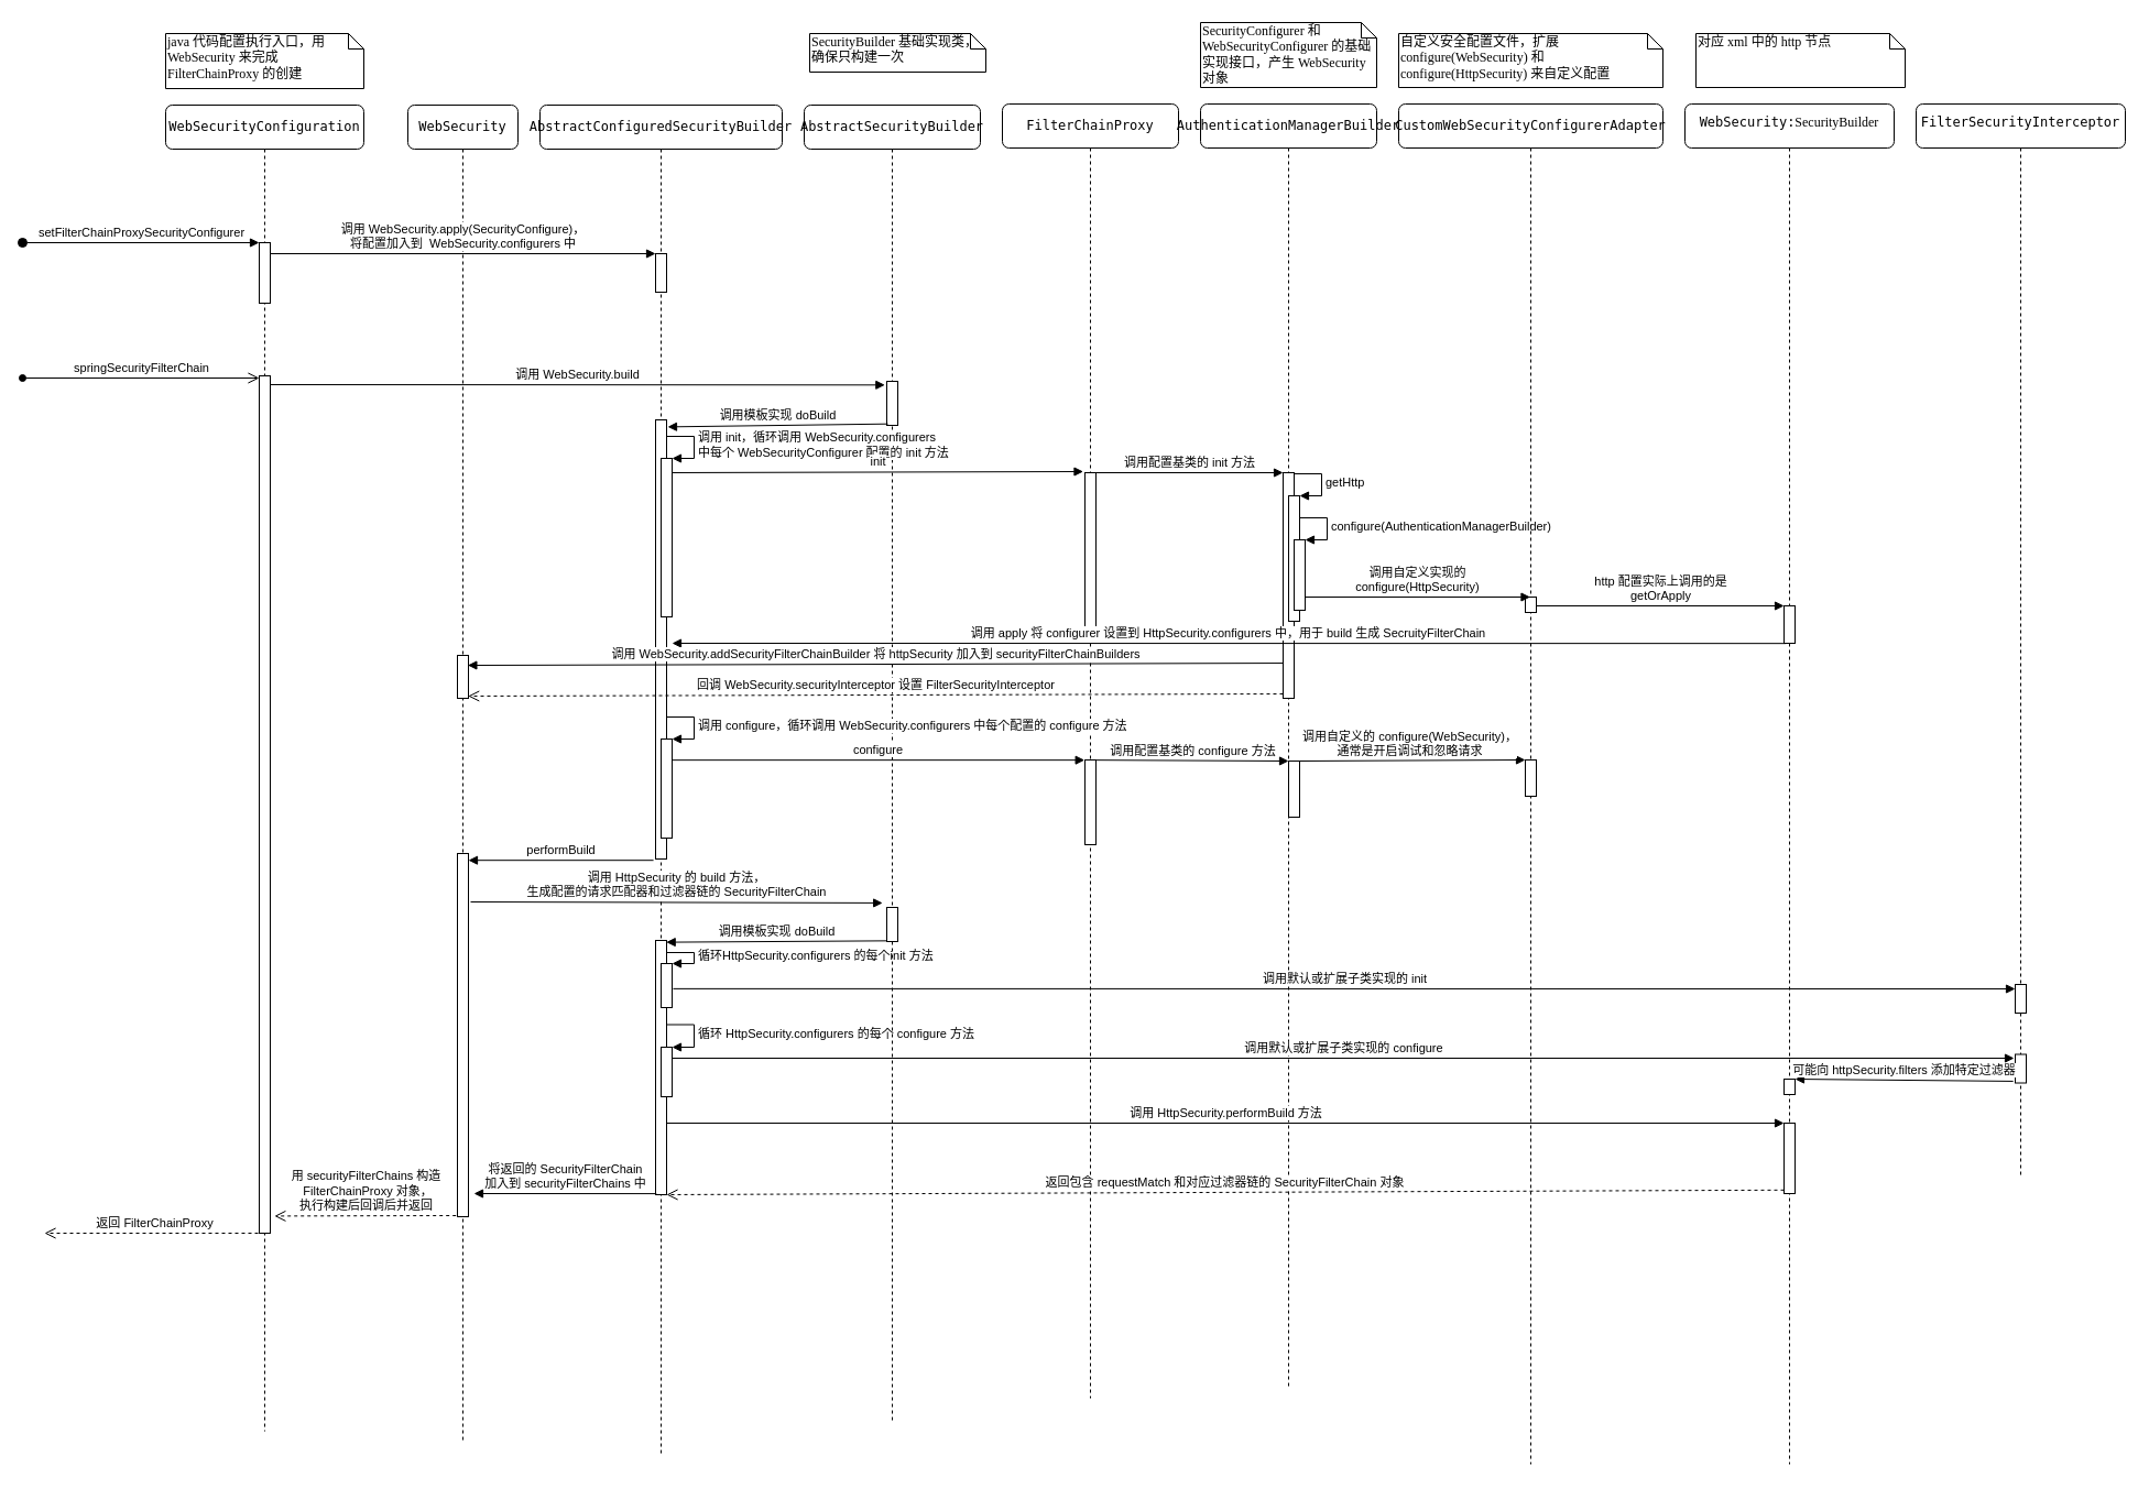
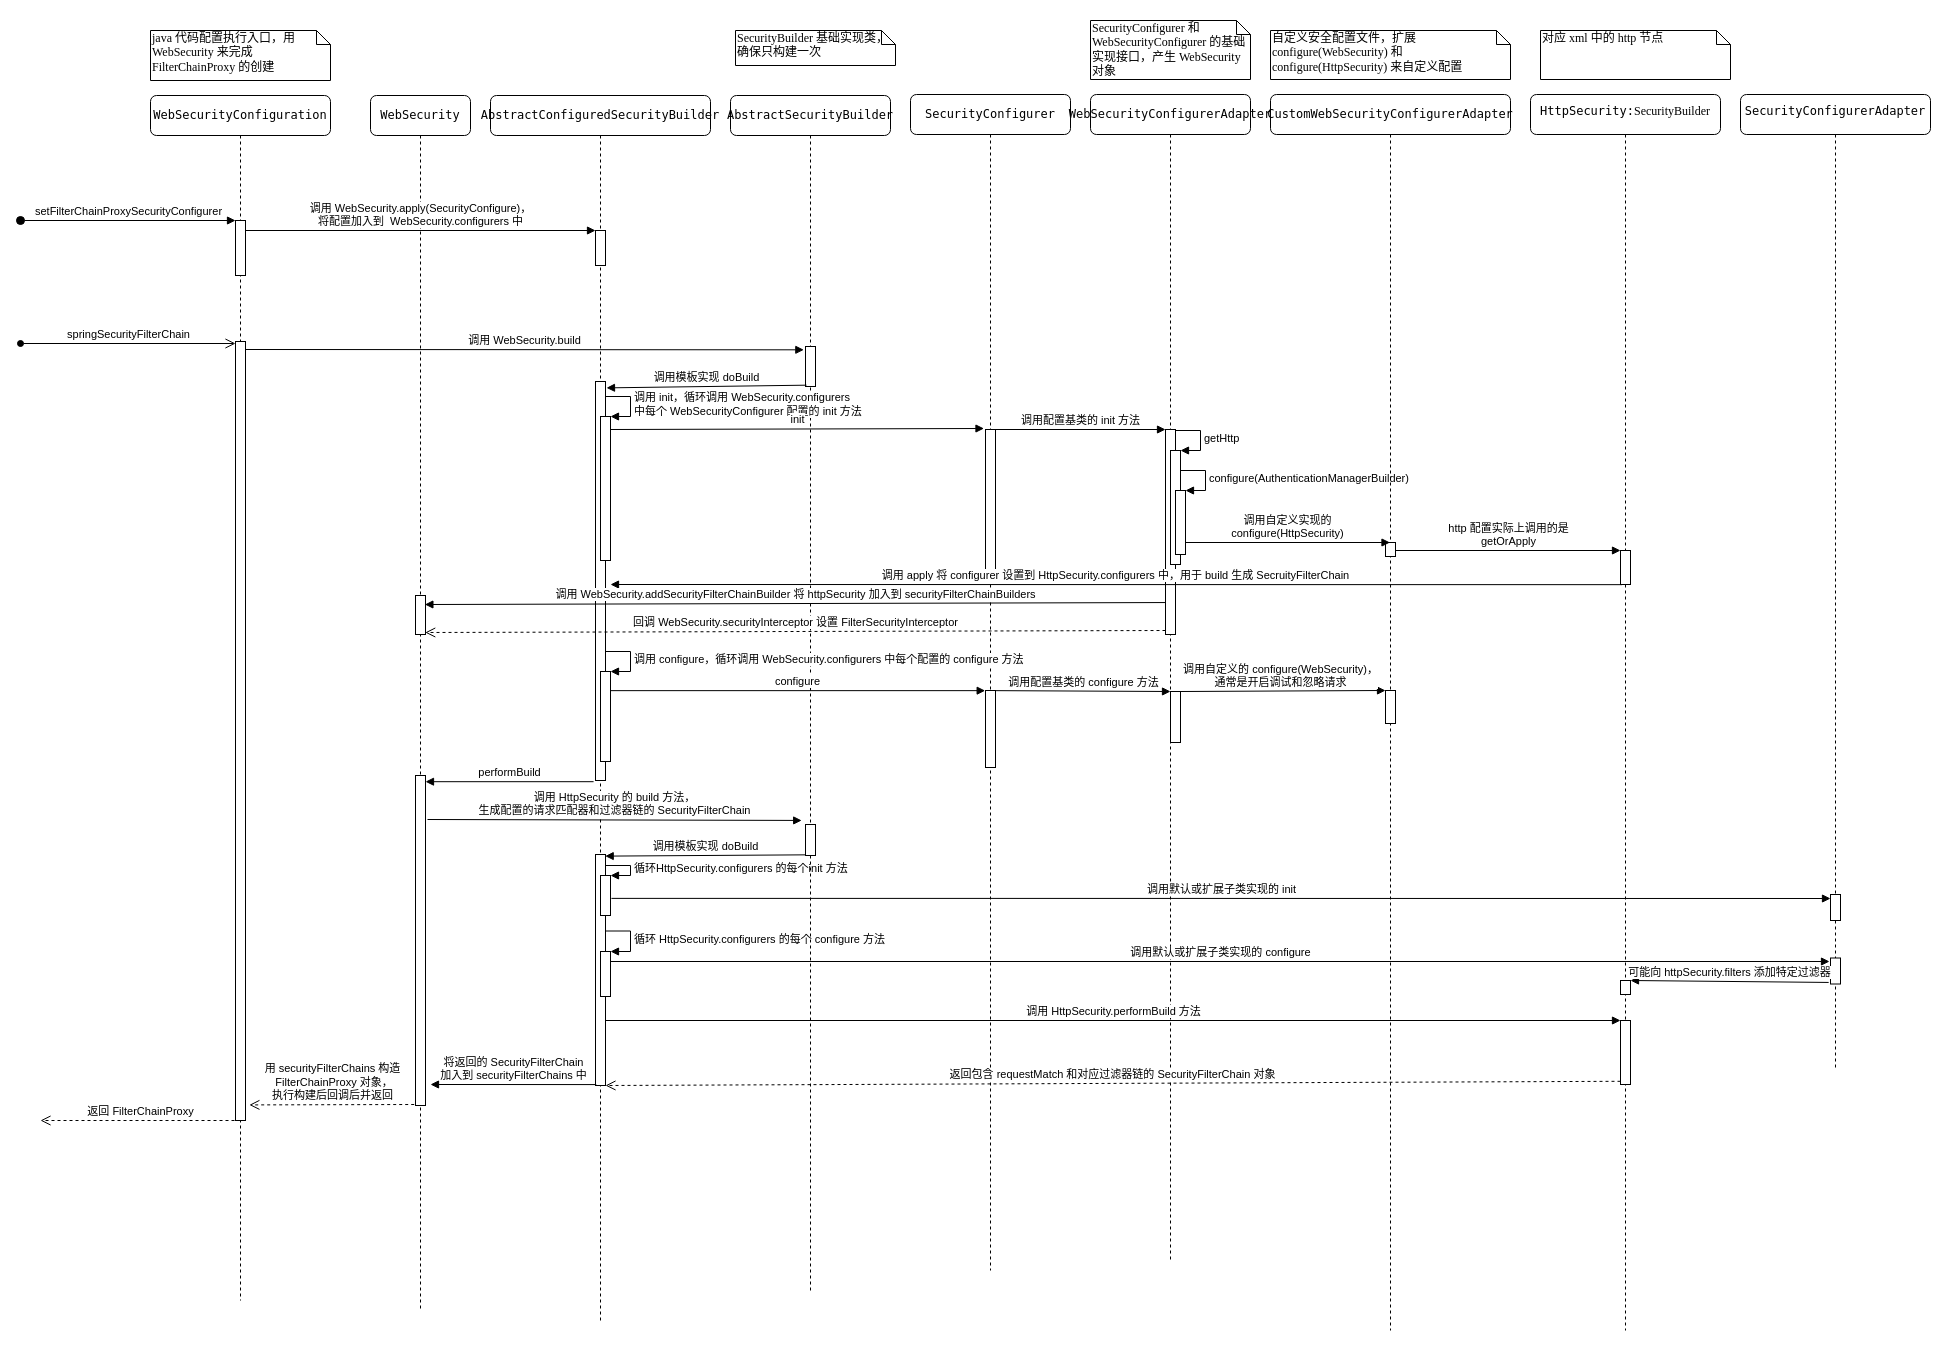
- <mxCell id="53" value="&lt;pre&gt;&lt;pre&gt;&lt;span&gt;WebSecurity&lt;/span&gt;:&lt;span style=&quot;font-family: &amp;#34;verdana&amp;#34; ; white-space: normal&quot;&gt;SecurityBuilder&lt;/span&gt;&lt;/pre&gt;&lt;/pre&gt;" style="shape=umlLifeline;perimeter=lifelinePerimeter;whiteSpace=wrap;html=1;container=1;collapsible=0;recursiveResize=0;outlineConnect=0;rounded=1;shadow=0;comic=0;labelBackgroundColor=none;strokeColor=#000000;strokeWidth=1;fillColor=#FFFFFF;fontFamily=Verdana;fontSize=12;fontColor=#000000;align=center;verticalAlign=middle;spacingTop=-6;" parent="1" vertex="1"><mxGeometry x="1530" y="94" width="190" height="1236" as="geometry" /></mxCell>
+ <mxCell id="53" value="&lt;pre&gt;&lt;pre&gt;&lt;span&gt;HttpSecurity&lt;/span&gt;:&lt;span style=&quot;font-family: &amp;#34;verdana&amp;#34; ; white-space: normal&quot;&gt;SecurityBuilder&lt;/span&gt;&lt;/pre&gt;&lt;/pre&gt;" style="shape=umlLifeline;perimeter=lifelinePerimeter;whiteSpace=wrap;html=1;container=1;collapsible=0;recursiveResize=0;outlineConnect=0;rounded=1;shadow=0;comic=0;labelBackgroundColor=none;strokeColor=#000000;strokeWidth=1;fillColor=#FFFFFF;fontFamily=Verdana;fontSize=12;fontColor=#000000;align=center;verticalAlign=middle;spacingTop=-6;" parent="1" vertex="1"><mxGeometry x="1530" y="94" width="190" height="1236" as="geometry" /></mxCell>
- <mxCell id="65" value="&lt;pre&gt;&lt;pre&gt;&lt;pre&gt;&lt;span&gt;FilterSecurityInterceptor&lt;/span&gt;&lt;/pre&gt;&lt;/pre&gt;&lt;/pre&gt;" style="shape=umlLifeline;perimeter=lifelinePerimeter;whiteSpace=wrap;html=1;container=1;collapsible=0;recursiveResize=0;outlineConnect=0;rounded=1;shadow=0;comic=0;labelBackgroundColor=none;strokeColor=#000000;strokeWidth=1;fillColor=#FFFFFF;fontFamily=Verdana;fontSize=12;fontColor=#000000;align=center;verticalAlign=middle;spacingTop=-6;" vertex="1" parent="1"><mxGeometry x="1740" y="94" width="190" height="976" as="geometry" /></mxCell>
+ <mxCell id="65" value="&lt;pre&gt;&lt;pre&gt;&lt;pre&gt;&lt;span&gt;SecurityConfigurerAdapter&lt;/span&gt;&lt;/pre&gt;&lt;/pre&gt;&lt;/pre&gt;" style="shape=umlLifeline;perimeter=lifelinePerimeter;whiteSpace=wrap;html=1;container=1;collapsible=0;recursiveResize=0;outlineConnect=0;rounded=1;shadow=0;comic=0;labelBackgroundColor=none;strokeColor=#000000;strokeWidth=1;fillColor=#FFFFFF;fontFamily=Verdana;fontSize=12;fontColor=#000000;align=center;verticalAlign=middle;spacingTop=-6;" vertex="1" parent="1"><mxGeometry x="1740" y="94" width="190" height="976" as="geometry" /></mxCell>
- <mxCell id="20" value="&lt;pre&gt;&lt;pre&gt;&lt;span&gt;FilterChainProxy&lt;/span&gt;&lt;/pre&gt;&lt;/pre&gt;" style="shape=umlLifeline;perimeter=lifelinePerimeter;whiteSpace=wrap;html=1;container=1;collapsible=0;recursiveResize=0;outlineConnect=0;rounded=1;shadow=0;comic=0;labelBackgroundColor=none;strokeColor=#000000;strokeWidth=1;fillColor=#FFFFFF;fontFamily=Verdana;fontSize=12;fontColor=#000000;align=center;" parent="1" vertex="1"><mxGeometry x="910" y="94" width="160" height="1176" as="geometry" /></mxCell>
+ <mxCell id="20" value="&lt;pre&gt;&lt;pre&gt;&lt;span&gt;SecurityConfigurer&lt;/span&gt;&lt;/pre&gt;&lt;/pre&gt;" style="shape=umlLifeline;perimeter=lifelinePerimeter;whiteSpace=wrap;html=1;container=1;collapsible=0;recursiveResize=0;outlineConnect=0;rounded=1;shadow=0;comic=0;labelBackgroundColor=none;strokeColor=#000000;strokeWidth=1;fillColor=#FFFFFF;fontFamily=Verdana;fontSize=12;fontColor=#000000;align=center;" parent="1" vertex="1"><mxGeometry x="910" y="94" width="160" height="1176" as="geometry" /></mxCell>
- <mxCell id="37" value="&lt;pre&gt;&lt;pre&gt;&lt;pre&gt;&lt;span&gt;AuthenticationManagerBuilder&lt;/span&gt;&lt;/pre&gt;&lt;/pre&gt;&lt;/pre&gt;" style="shape=umlLifeline;perimeter=lifelinePerimeter;whiteSpace=wrap;html=1;container=1;collapsible=0;recursiveResize=0;outlineConnect=0;rounded=1;shadow=0;comic=0;labelBackgroundColor=none;strokeColor=#000000;strokeWidth=1;fillColor=#FFFFFF;fontFamily=Verdana;fontSize=12;fontColor=#000000;align=center;" parent="1" vertex="1"><mxGeometry x="1090" y="94" width="160" height="1166" as="geometry" /></mxCell>
+ <mxCell id="37" value="&lt;pre&gt;&lt;pre&gt;&lt;pre&gt;&lt;span&gt;WebSecurityConfigurerAdapter&lt;/span&gt;&lt;/pre&gt;&lt;/pre&gt;&lt;/pre&gt;" style="shape=umlLifeline;perimeter=lifelinePerimeter;whiteSpace=wrap;html=1;container=1;collapsible=0;recursiveResize=0;outlineConnect=0;rounded=1;shadow=0;comic=0;labelBackgroundColor=none;strokeColor=#000000;strokeWidth=1;fillColor=#FFFFFF;fontFamily=Verdana;fontSize=12;fontColor=#000000;align=center;" parent="1" vertex="1"><mxGeometry x="1090" y="94" width="160" height="1166" as="geometry" /></mxCell>
